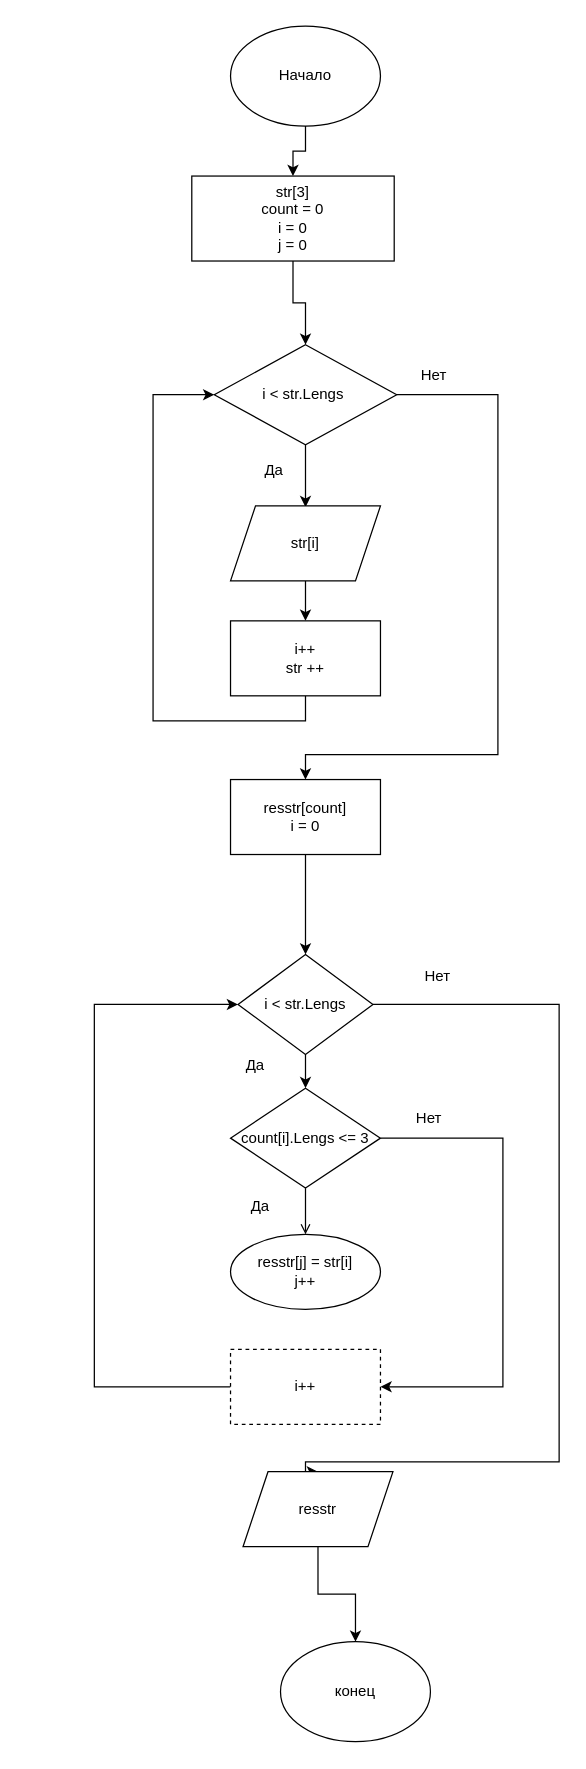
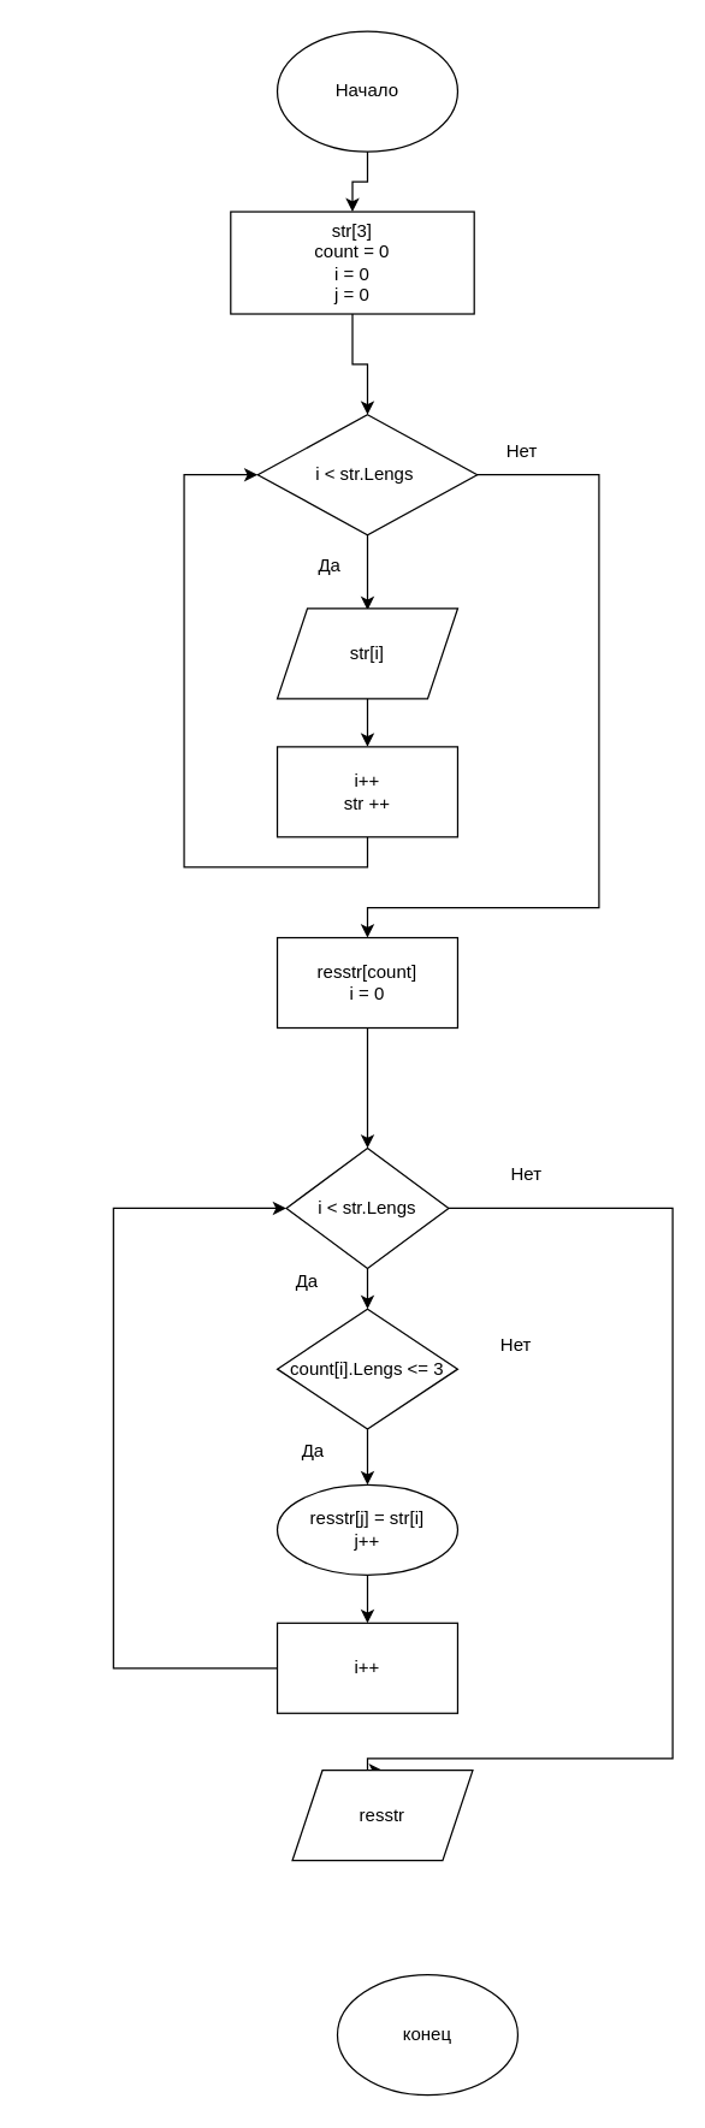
- <mxCell id="21" style="edgeStyle=orthogonalEdgeStyle;rounded=0;orthogonalLoop=1;jettySize=auto;html=1;exitX=0.5;exitY=1;exitDx=0;exitDy=0;entryX=0.5;entryY=0;entryDx=0;entryDy=0;endArrow=open;" edge="1" parent="1" source="23" target="25"><mxGeometry relative="1" as="geometry" /></mxCell>
+ <mxCell id="21" style="edgeStyle=orthogonalEdgeStyle;rounded=0;orthogonalLoop=1;jettySize=auto;html=1;exitX=0.5;exitY=1;exitDx=0;exitDy=0;entryX=0.5;entryY=0;entryDx=0;entryDy=0;" edge="1" parent="1" source="23" target="25"><mxGeometry relative="1" as="geometry" /></mxCell>
- <mxCell id="22" style="edgeStyle=orthogonalEdgeStyle;rounded=0;orthogonalLoop=1;jettySize=auto;html=1;exitX=1;exitY=0.5;exitDx=0;exitDy=0;entryX=1;entryY=0.5;entryDx=0;entryDy=0;" edge="1" parent="1" source="23" target="27"><mxGeometry relative="1" as="geometry"><Array as="points"><mxPoint x="402" y="910" /><mxPoint x="402" y="1109" /></Array></mxGeometry></mxCell>
+ <mxCell id="24" style="edgeStyle=orthogonalEdgeStyle;rounded=0;orthogonalLoop=1;jettySize=auto;html=1;exitX=0.5;exitY=1;exitDx=0;exitDy=0;entryX=0.5;entryY=0;entryDx=0;entryDy=0;" edge="1" parent="1" source="25" target="27"><mxGeometry relative="1" as="geometry" /></mxCell>
- <mxCell id="27" value="i++" style="rounded=0;whiteSpace=wrap;html=1;dashed=1;" vertex="1" parent="1"><mxGeometry x="184" y="1079" width="120" height="60" as="geometry" /></mxCell>
+ <mxCell id="27" value="i++" style="rounded=0;whiteSpace=wrap;html=1;" vertex="1" parent="1"><mxGeometry x="184" y="1079" width="120" height="60" as="geometry" /></mxCell>
- <mxCell id="28" style="edgeStyle=orthogonalEdgeStyle;rounded=0;orthogonalLoop=1;jettySize=auto;html=1;exitX=0.5;exitY=1;exitDx=0;exitDy=0;entryX=0.5;entryY=0;entryDx=0;entryDy=0;" edge="1" parent="1" source="29" target="34"><mxGeometry relative="1" as="geometry" /></mxCell>
